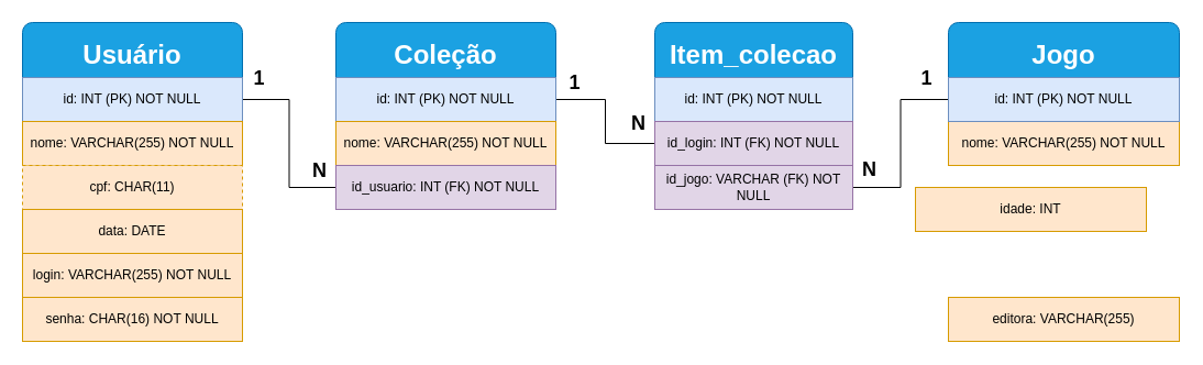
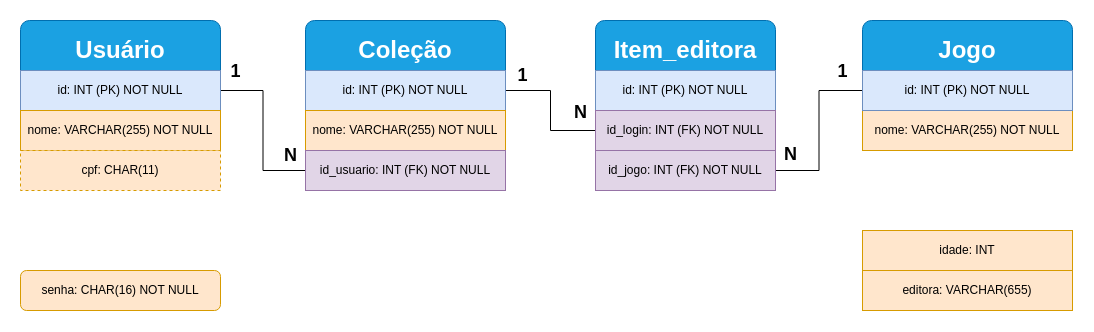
- <mxCell id="21" value="&lt;b style=&quot;&quot;&gt;&lt;font style=&quot;font-size: 24px;&quot;&gt;Item_colecao&lt;/font&gt;&lt;/b&gt;" style="rounded=1;whiteSpace=wrap;html=1;fillColor=#1ba1e2;fontColor=#ffffff;strokeColor=#006EAF;" parent="1" vertex="1"><mxGeometry x="595" y="20" width="180" height="60" as="geometry" /></mxCell>
+ <mxCell id="21" value="&lt;b style=&quot;&quot;&gt;&lt;font style=&quot;font-size: 24px;&quot;&gt;Item_editora&lt;/font&gt;&lt;/b&gt;" style="rounded=1;whiteSpace=wrap;html=1;fillColor=#1ba1e2;fontColor=#ffffff;strokeColor=#006EAF;" parent="1" vertex="1"><mxGeometry x="595" y="20" width="180" height="60" as="geometry" /></mxCell>
- <mxCell id="24" value="id_jogo: VARCHAR (FK) NOT NULL" style="rounded=0;whiteSpace=wrap;html=1;fillColor=#e1d5e7;strokeColor=#9673a6;" parent="1" vertex="1"><mxGeometry x="595" y="150" width="180" height="40" as="geometry" /></mxCell>
+ <mxCell id="24" value="id_jogo: INT (FK) NOT NULL" style="rounded=0;whiteSpace=wrap;html=1;fillColor=#e1d5e7;strokeColor=#9673a6;" parent="1" vertex="1"><mxGeometry x="595" y="150" width="180" height="40" as="geometry" /></mxCell>
- <mxCell id="12" value="idade: INT" style="rounded=0;whiteSpace=wrap;html=1;fillColor=#ffe6cc;strokeColor=#d79b00;" parent="1" vertex="1"><mxGeometry x="832" y="170" width="210" height="40" as="geometry" /></mxCell>
+ <mxCell id="12" value="idade: INT" style="rounded=0;whiteSpace=wrap;html=1;fillColor=#ffe6cc;strokeColor=#d79b00;" parent="1" vertex="1"><mxGeometry x="862" y="230" width="210" height="40" as="geometry" /></mxCell>
- <mxCell id="7" value="data: DATE" style="rounded=0;whiteSpace=wrap;html=1;fillColor=#ffe6cc;strokeColor=#d79b00;" parent="1" vertex="1"><mxGeometry x="20" y="190" width="200" height="40" as="geometry" /></mxCell>
- <mxCell id="8" value="login: VARCHAR(255) NOT NULL" style="rounded=0;whiteSpace=wrap;html=1;fillColor=#ffe6cc;strokeColor=#d79b00;" parent="1" vertex="1"><mxGeometry x="20" y="230" width="200" height="40" as="geometry" /></mxCell>
- <mxCell id="9" value="senha: CHAR(16) NOT NULL" style="rounded=0;whiteSpace=wrap;html=1;fillColor=#ffe6cc;strokeColor=#d79b00;" parent="1" vertex="1"><mxGeometry x="20" y="270" width="200" height="40" as="geometry" /></mxCell>
+ <mxCell id="9" value="senha: CHAR(16) NOT NULL" style="whiteSpace=wrap;html=1;fillColor=#ffe6cc;strokeColor=#d79b00;rounded=1;" parent="1" vertex="1"><mxGeometry x="20" y="270" width="200" height="40" as="geometry" /></mxCell>
- <mxCell id="13" value="editora: VARCHAR(255)" style="rounded=0;whiteSpace=wrap;html=1;fillColor=#ffe6cc;strokeColor=#d79b00;" parent="1" vertex="1"><mxGeometry x="862" y="270" width="210" height="40" as="geometry" /></mxCell>
+ <mxCell id="13" value="editora: VARCHAR(655)" style="rounded=0;whiteSpace=wrap;html=1;fillColor=#ffe6cc;strokeColor=#d79b00;" parent="1" vertex="1"><mxGeometry x="862" y="270" width="210" height="40" as="geometry" /></mxCell>
